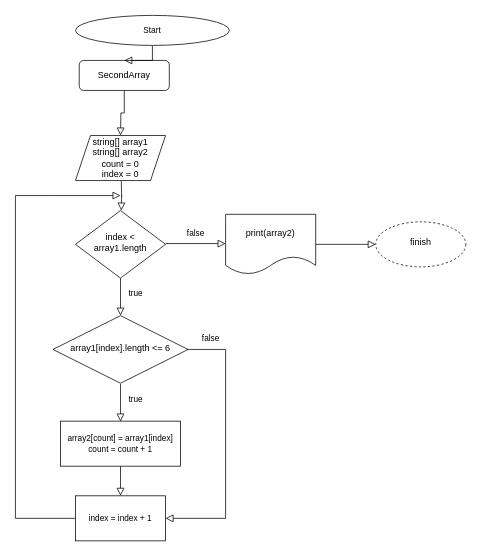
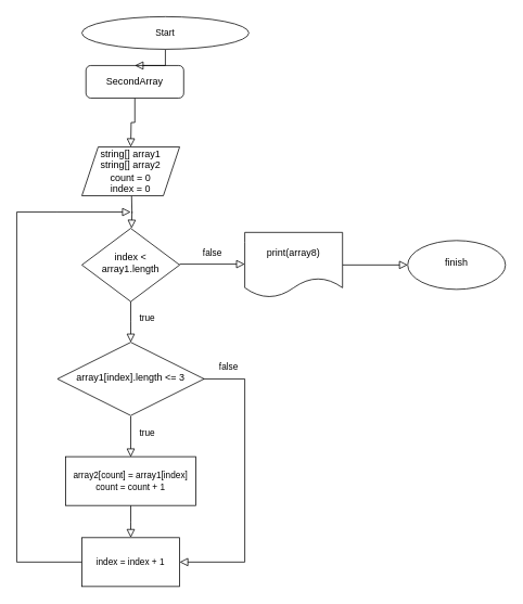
- <mxCell id="12" value="print(array2)" style="shape=document;whiteSpace=wrap;html=1;boundedLbl=1;shadow=0;strokeWidth=1;spacing=6;spacingTop=-4;" vertex="1" parent="1"><mxGeometry x="300" y="285" width="120" height="80" as="geometry" /></mxCell>
+ <mxCell id="12" value="print(array8)" style="shape=document;whiteSpace=wrap;html=1;boundedLbl=1;shadow=0;strokeWidth=1;spacing=6;spacingTop=-4;" vertex="1" parent="1"><mxGeometry x="300" y="285" width="120" height="80" as="geometry" /></mxCell>
- <mxCell id="20" value="finish" style="ellipse;whiteSpace=wrap;html=1;shadow=0;strokeWidth=1;spacing=6;spacingTop=-4;dashed=1;" vertex="1" parent="1"><mxGeometry x="500" y="295" width="120" height="60" as="geometry" /></mxCell>
+ <mxCell id="20" value="finish" style="ellipse;whiteSpace=wrap;html=1;shadow=0;strokeWidth=1;spacing=6;spacingTop=-4;" vertex="1" parent="1"><mxGeometry x="500" y="295" width="120" height="60" as="geometry" /></mxCell>
- <mxCell id="13" value="array1[index].length &amp;lt;= 6" style="rhombus;whiteSpace=wrap;html=1;shadow=0;fontFamily=Helvetica;fontSize=12;align=center;strokeWidth=1;spacing=6;spacingTop=-4;" vertex="1" parent="1"><mxGeometry x="70" y="420" width="180" height="90" as="geometry" /></mxCell>
+ <mxCell id="13" value="array1[index].length &amp;lt;= 3" style="rhombus;whiteSpace=wrap;html=1;shadow=0;fontFamily=Helvetica;fontSize=12;align=center;strokeWidth=1;spacing=6;spacingTop=-4;" vertex="1" parent="1"><mxGeometry x="70" y="420" width="180" height="90" as="geometry" /></mxCell>
